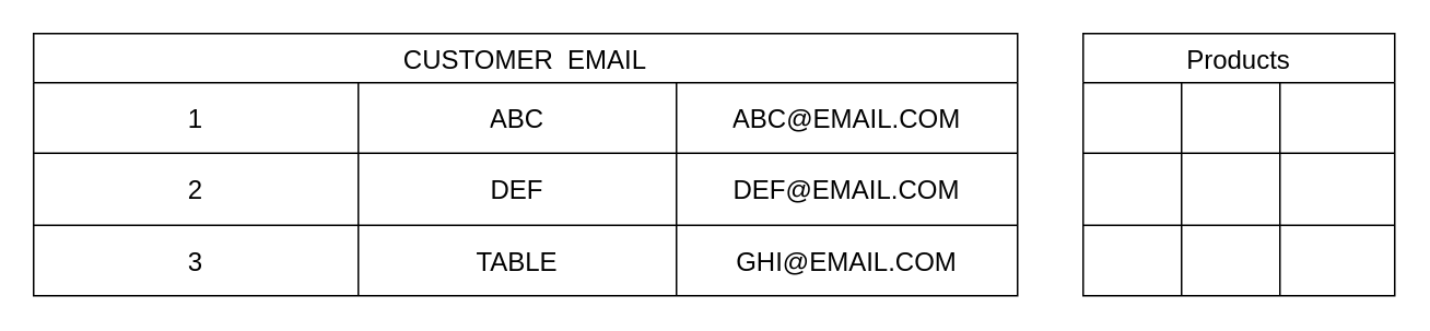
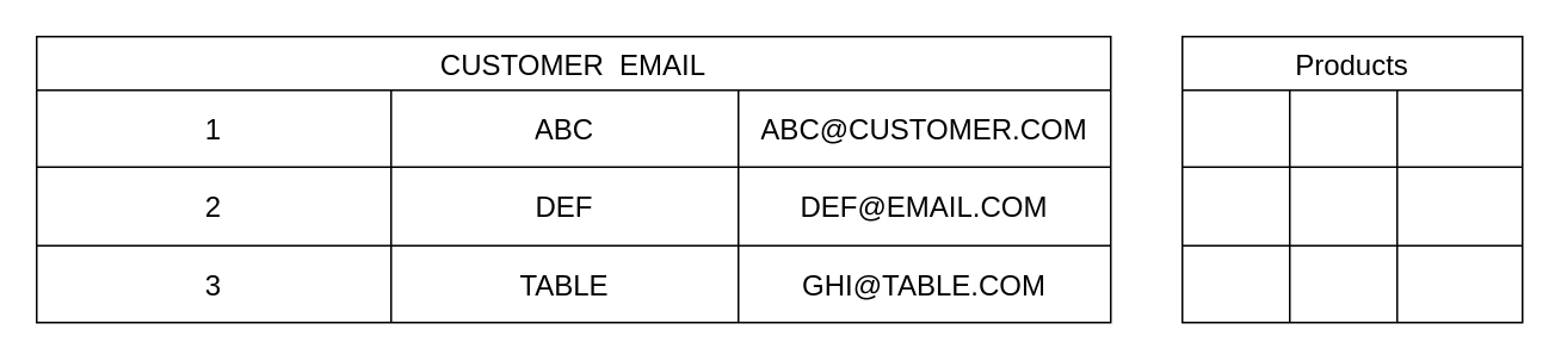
- <mxCell id="19" value="ABC@EMAIL.COM" style="shape=partialRectangle;html=1;whiteSpace=wrap;connectable=0;strokeColor=inherit;overflow=hidden;fillColor=none;top=0;left=0;bottom=0;right=0;pointerEvents=1;fontSize=16;" vertex="1" parent="16"><mxGeometry x="392" width="208" height="43" as="geometry"><mxRectangle width="208" height="43" as="alternateBounds" /></mxGeometry></mxCell>
+ <mxCell id="19" value="ABC@CUSTOMER.COM" style="shape=partialRectangle;html=1;whiteSpace=wrap;connectable=0;strokeColor=inherit;overflow=hidden;fillColor=none;top=0;left=0;bottom=0;right=0;pointerEvents=1;fontSize=16;" vertex="1" parent="16"><mxGeometry x="392" width="208" height="43" as="geometry"><mxRectangle width="208" height="43" as="alternateBounds" /></mxGeometry></mxCell>
- <mxCell id="27" value="GHI@EMAIL.COM" style="shape=partialRectangle;html=1;whiteSpace=wrap;connectable=0;strokeColor=inherit;overflow=hidden;fillColor=none;top=0;left=0;bottom=0;right=0;pointerEvents=1;fontSize=16;" vertex="1" parent="24"><mxGeometry x="392" width="208" height="43" as="geometry"><mxRectangle width="208" height="43" as="alternateBounds" /></mxGeometry></mxCell>
+ <mxCell id="27" value="GHI@TABLE.COM" style="shape=partialRectangle;html=1;whiteSpace=wrap;connectable=0;strokeColor=inherit;overflow=hidden;fillColor=none;top=0;left=0;bottom=0;right=0;pointerEvents=1;fontSize=16;" vertex="1" parent="24"><mxGeometry x="392" width="208" height="43" as="geometry"><mxRectangle width="208" height="43" as="alternateBounds" /></mxGeometry></mxCell>
